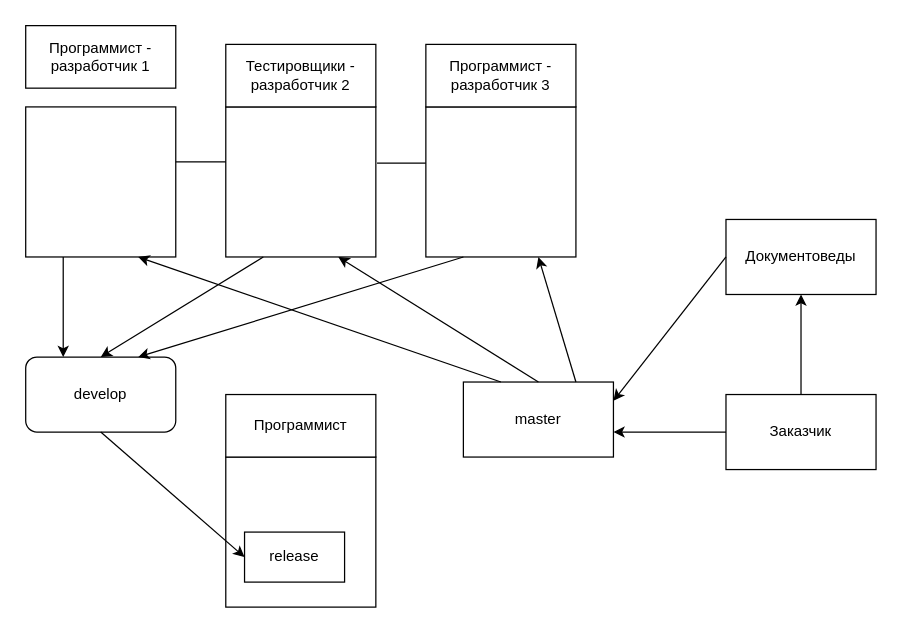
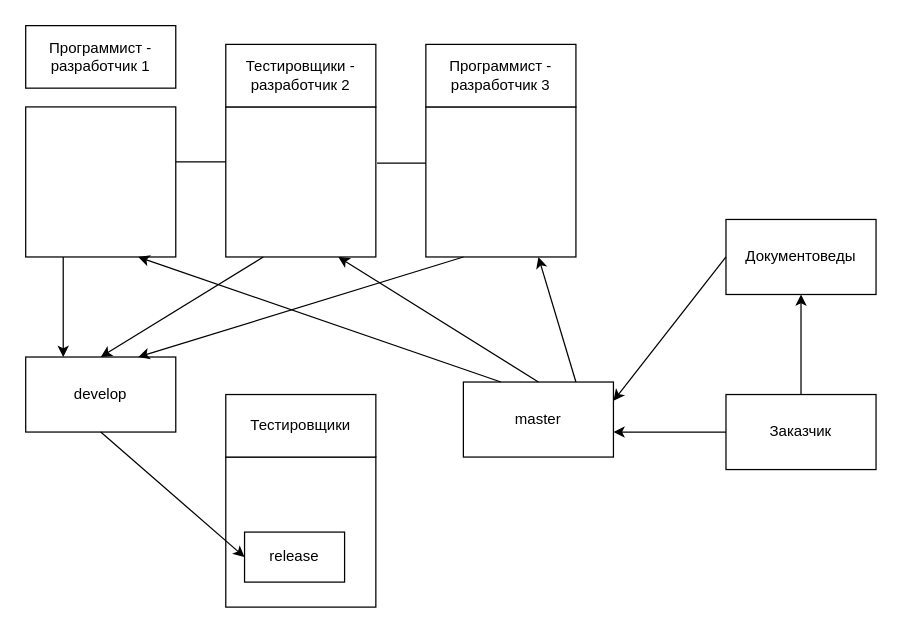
- <mxCell id="16" value="develop" style="whiteSpace=wrap;html=1;rounded=1;" vertex="1" parent="1"><mxGeometry x="20" y="285" width="120" height="60" as="geometry" /></mxCell>
+ <mxCell id="16" value="develop" style="rounded=0;whiteSpace=wrap;html=1;" vertex="1" parent="1"><mxGeometry x="20" y="285" width="120" height="60" as="geometry" /></mxCell>
- <mxCell id="9" value="Программист" style="rounded=0;whiteSpace=wrap;html=1;" vertex="1" parent="1"><mxGeometry x="180" y="315" width="120" height="50" as="geometry" /></mxCell>
+ <mxCell id="9" value="Тестировщики" style="rounded=0;whiteSpace=wrap;html=1;" vertex="1" parent="1"><mxGeometry x="180" y="315" width="120" height="50" as="geometry" /></mxCell>
